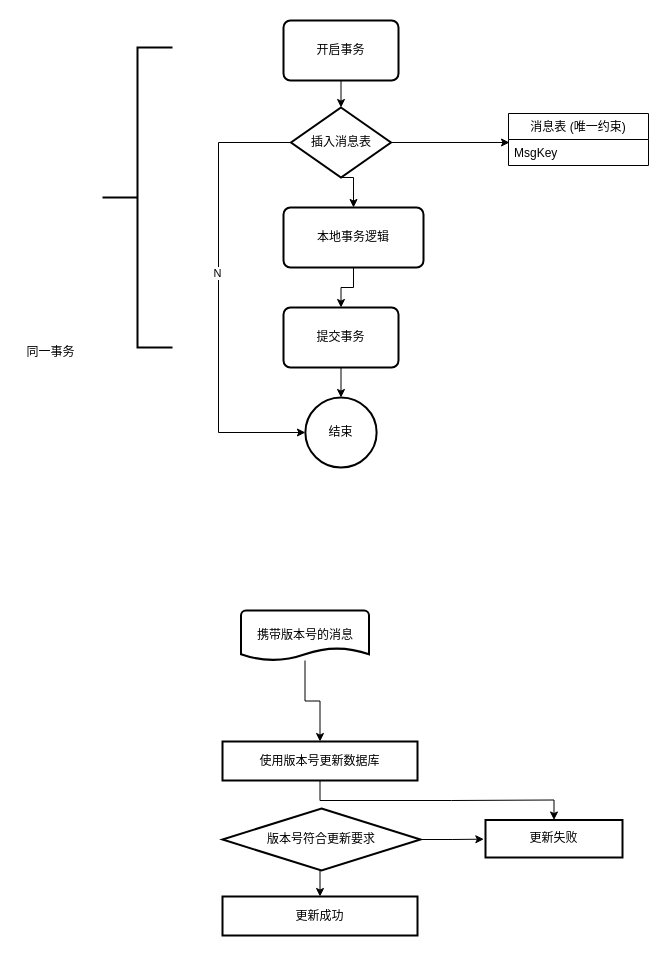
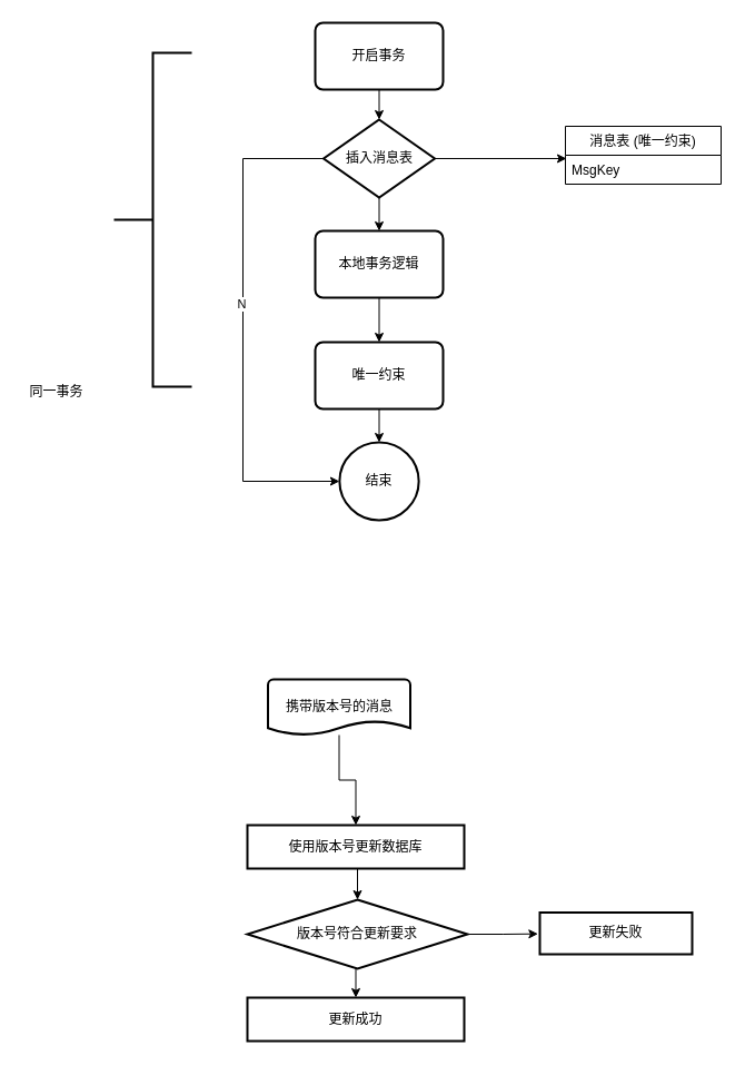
- <mxCell id="5" value="本地事务逻辑" style="rounded=1;whiteSpace=wrap;html=1;absoluteArcSize=1;arcSize=14;strokeWidth=2;" vertex="1" parent="1"><mxGeometry x="283" y="207" width="140" height="60" as="geometry" /></mxCell>
+ <mxCell id="5" value="本地事务逻辑" style="rounded=1;whiteSpace=wrap;html=1;absoluteArcSize=1;arcSize=14;strokeWidth=2;" vertex="1" parent="1"><mxGeometry x="283" y="207" width="115" height="60" as="geometry" /></mxCell>
- <mxCell id="7" value="提交事务" style="rounded=1;whiteSpace=wrap;html=1;absoluteArcSize=1;arcSize=14;strokeWidth=2;" vertex="1" parent="1"><mxGeometry x="283" y="307" width="115" height="60" as="geometry" /></mxCell>
+ <mxCell id="7" value="唯一约束" style="rounded=1;whiteSpace=wrap;html=1;absoluteArcSize=1;arcSize=14;strokeWidth=2;" vertex="1" parent="1"><mxGeometry x="283" y="307" width="115" height="60" as="geometry" /></mxCell>
- <mxCell id="20" style="edgeStyle=orthogonalEdgeStyle;rounded=0;orthogonalLoop=1;jettySize=auto;html=1;exitX=0.5;exitY=1;exitDx=0;exitDy=0;" edge="1" parent="1" source="21" target="26"><mxGeometry relative="1" as="geometry" /></mxCell>
+ <mxCell id="20" style="edgeStyle=orthogonalEdgeStyle;rounded=0;orthogonalLoop=1;jettySize=auto;html=1;exitX=0.5;exitY=1;exitDx=0;exitDy=0;entryX=0.5;entryY=0;entryDx=0;entryDy=0;entryPerimeter=0;" edge="1" parent="1" source="21" target="24"><mxGeometry relative="1" as="geometry" /></mxCell>
